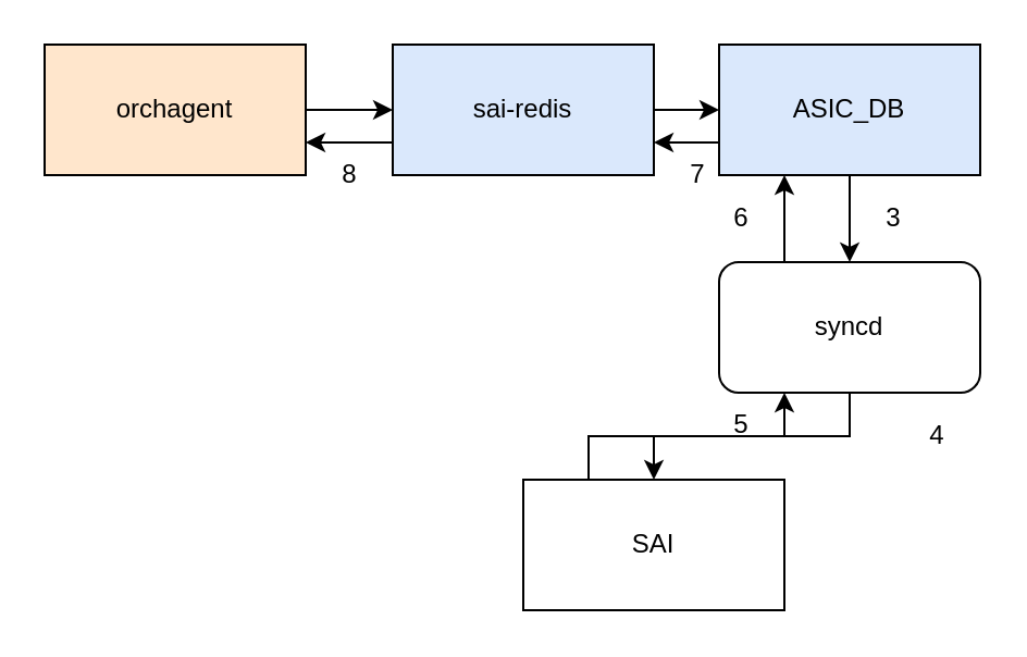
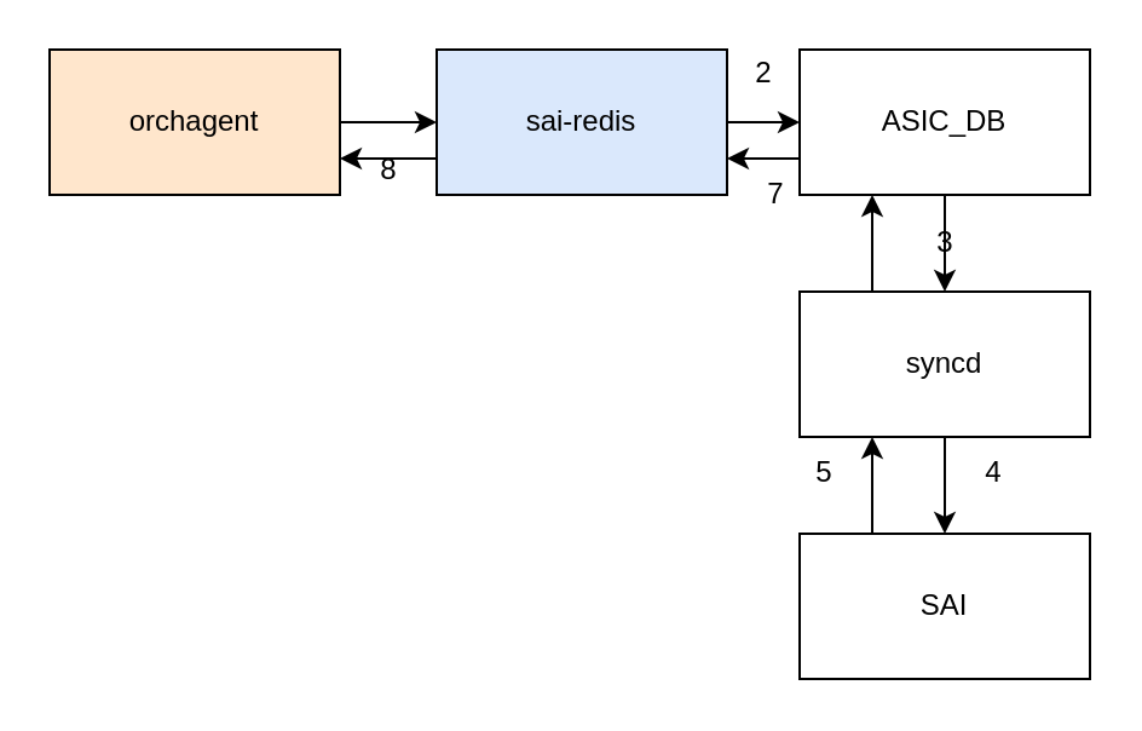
+ <mxCell id="15" value="2" style="text;html=1;align=center;verticalAlign=middle;resizable=0;points=[];autosize=1;" vertex="1" parent="1"><mxGeometry x="305" y="20" width="20" height="20" as="geometry" /></mxCell>
- <mxCell id="9" value="ASIC_DB" style="rounded=0;whiteSpace=wrap;html=1;fillColor=#dae8fc;" vertex="1" parent="1"><mxGeometry x="330" y="20" width="120" height="60" as="geometry" /></mxCell>
+ <mxCell id="9" value="ASIC_DB" style="rounded=0;whiteSpace=wrap;html=1;" vertex="1" parent="1"><mxGeometry x="330" y="20" width="120" height="60" as="geometry" /></mxCell>
- <mxCell id="21" value="8" style="text;html=1;align=center;verticalAlign=middle;resizable=0;points=[];autosize=1;" vertex="1" parent="1"><mxGeometry x="150" y="70" width="20" height="20" as="geometry" /></mxCell>
+ <mxCell id="21" value="8" style="text;html=1;align=center;verticalAlign=middle;resizable=0;points=[];autosize=1;" vertex="1" parent="1"><mxGeometry x="150" y="60" width="20" height="20" as="geometry" /></mxCell>
- <mxCell id="19" value="6" style="text;html=1;align=center;verticalAlign=middle;resizable=0;points=[];autosize=1;" vertex="1" parent="1"><mxGeometry x="330" y="90" width="20" height="20" as="geometry" /></mxCell>
- <mxCell id="16" value="3" style="text;html=1;align=center;verticalAlign=middle;resizable=0;points=[];autosize=1;" vertex="1" parent="1"><mxGeometry x="400" y="90" width="20" height="20" as="geometry" /></mxCell>
+ <mxCell id="16" value="3" style="text;html=1;align=center;verticalAlign=middle;resizable=0;points=[];autosize=1;" vertex="1" parent="1"><mxGeometry x="380" y="90" width="20" height="20" as="geometry" /></mxCell>
- <mxCell id="12" value="syncd" style="whiteSpace=wrap;html=1;rounded=1;" vertex="1" parent="1"><mxGeometry x="330" y="120" width="120" height="60" as="geometry" /></mxCell>
+ <mxCell id="12" value="syncd" style="rounded=0;whiteSpace=wrap;html=1;" vertex="1" parent="1"><mxGeometry x="330" y="120" width="120" height="60" as="geometry" /></mxCell>
- <mxCell id="17" value="4" style="text;html=1;align=center;verticalAlign=middle;resizable=0;points=[];autosize=1;" vertex="1" parent="1"><mxGeometry x="420" y="190" width="20" height="20" as="geometry" /></mxCell>
+ <mxCell id="17" value="4" style="text;html=1;align=center;verticalAlign=middle;resizable=0;points=[];autosize=1;" vertex="1" parent="1"><mxGeometry x="400" y="185" width="20" height="20" as="geometry" /></mxCell>
- <mxCell id="14" value="SAI" style="rounded=0;whiteSpace=wrap;html=1;" vertex="1" parent="1"><mxGeometry x="240" y="220" width="120" height="60" as="geometry" /></mxCell>
+ <mxCell id="14" value="SAI" style="rounded=0;whiteSpace=wrap;html=1;" vertex="1" parent="1"><mxGeometry x="330" y="220" width="120" height="60" as="geometry" /></mxCell>
